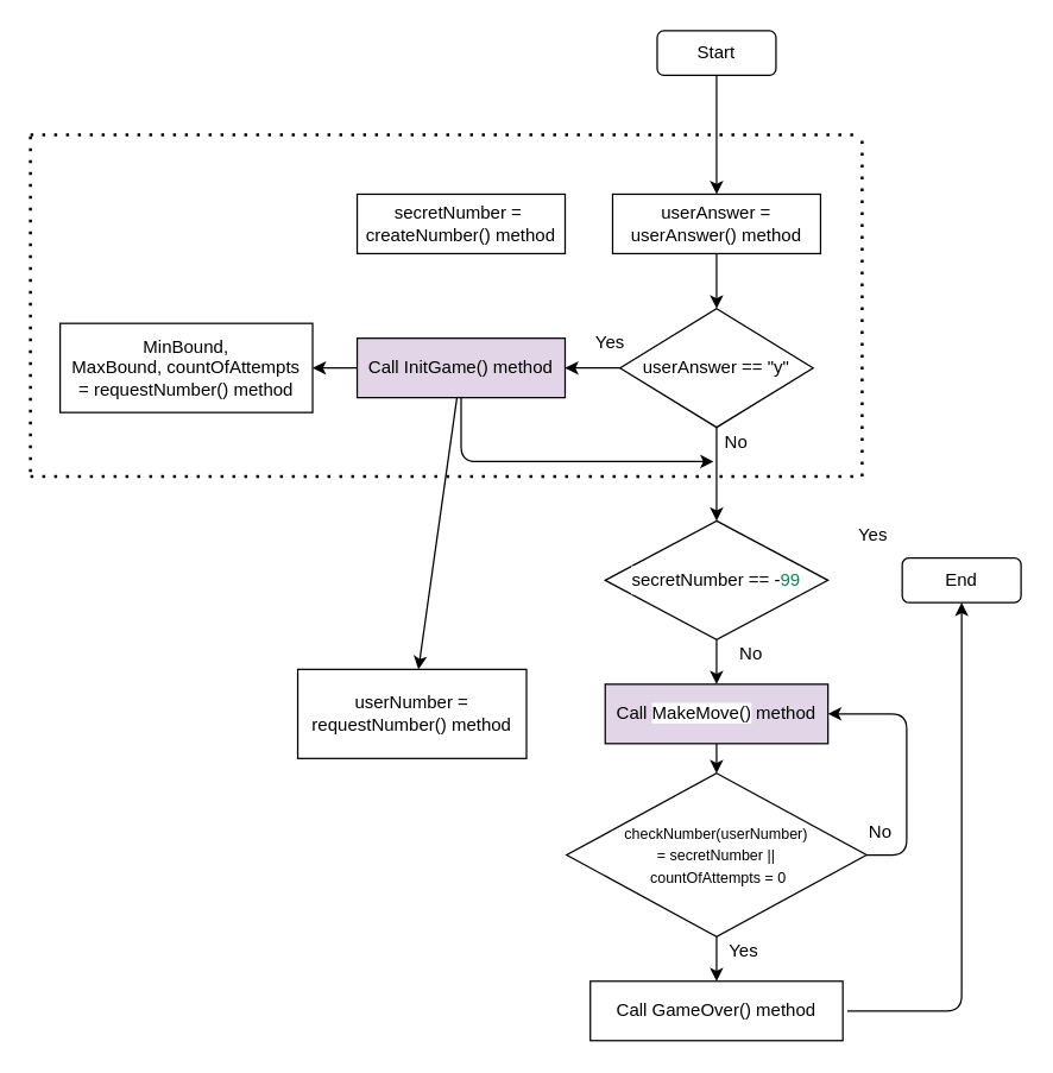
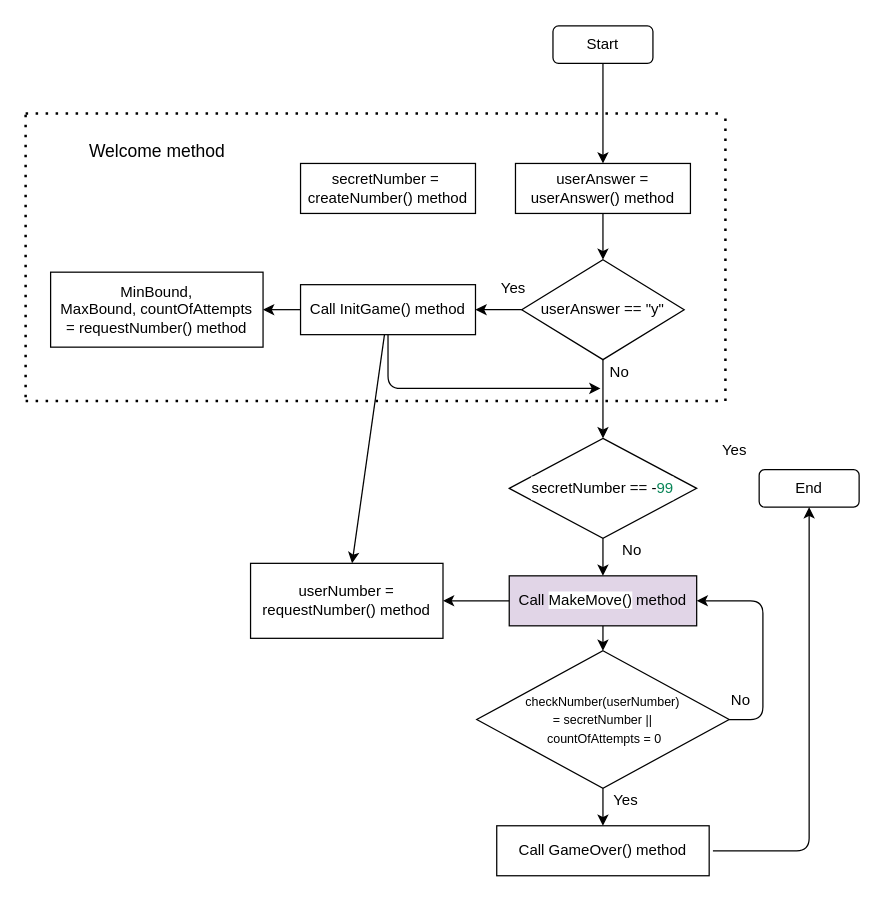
+ <mxCell id="31" value="&lt;font style=&quot;font-size: 14px&quot;&gt;Welcome method&lt;/font&gt;" style="text;html=1;align=center;verticalAlign=middle;resizable=0;points=[];autosize=1;strokeColor=none;" vertex="1" parent="1"><mxGeometry x="65" y="110" width="120" height="20" as="geometry" /></mxCell>
- <mxCell id="7" value="Call InitGame() method" style="rounded=0;whiteSpace=wrap;html=1;fillColor=#e1d5e7;" parent="1" vertex="1"><mxGeometry x="240" y="227" width="140" height="40" as="geometry" /></mxCell>
+ <mxCell id="7" value="Call InitGame() method" style="rounded=0;whiteSpace=wrap;html=1;" parent="1" vertex="1"><mxGeometry x="240" y="227" width="140" height="40" as="geometry" /></mxCell>
+ <mxCell id="9" value="" style="edgeStyle=none;html=1;" edge="1" parent="1" source="10" target="37"><mxGeometry relative="1" as="geometry" /></mxCell>
